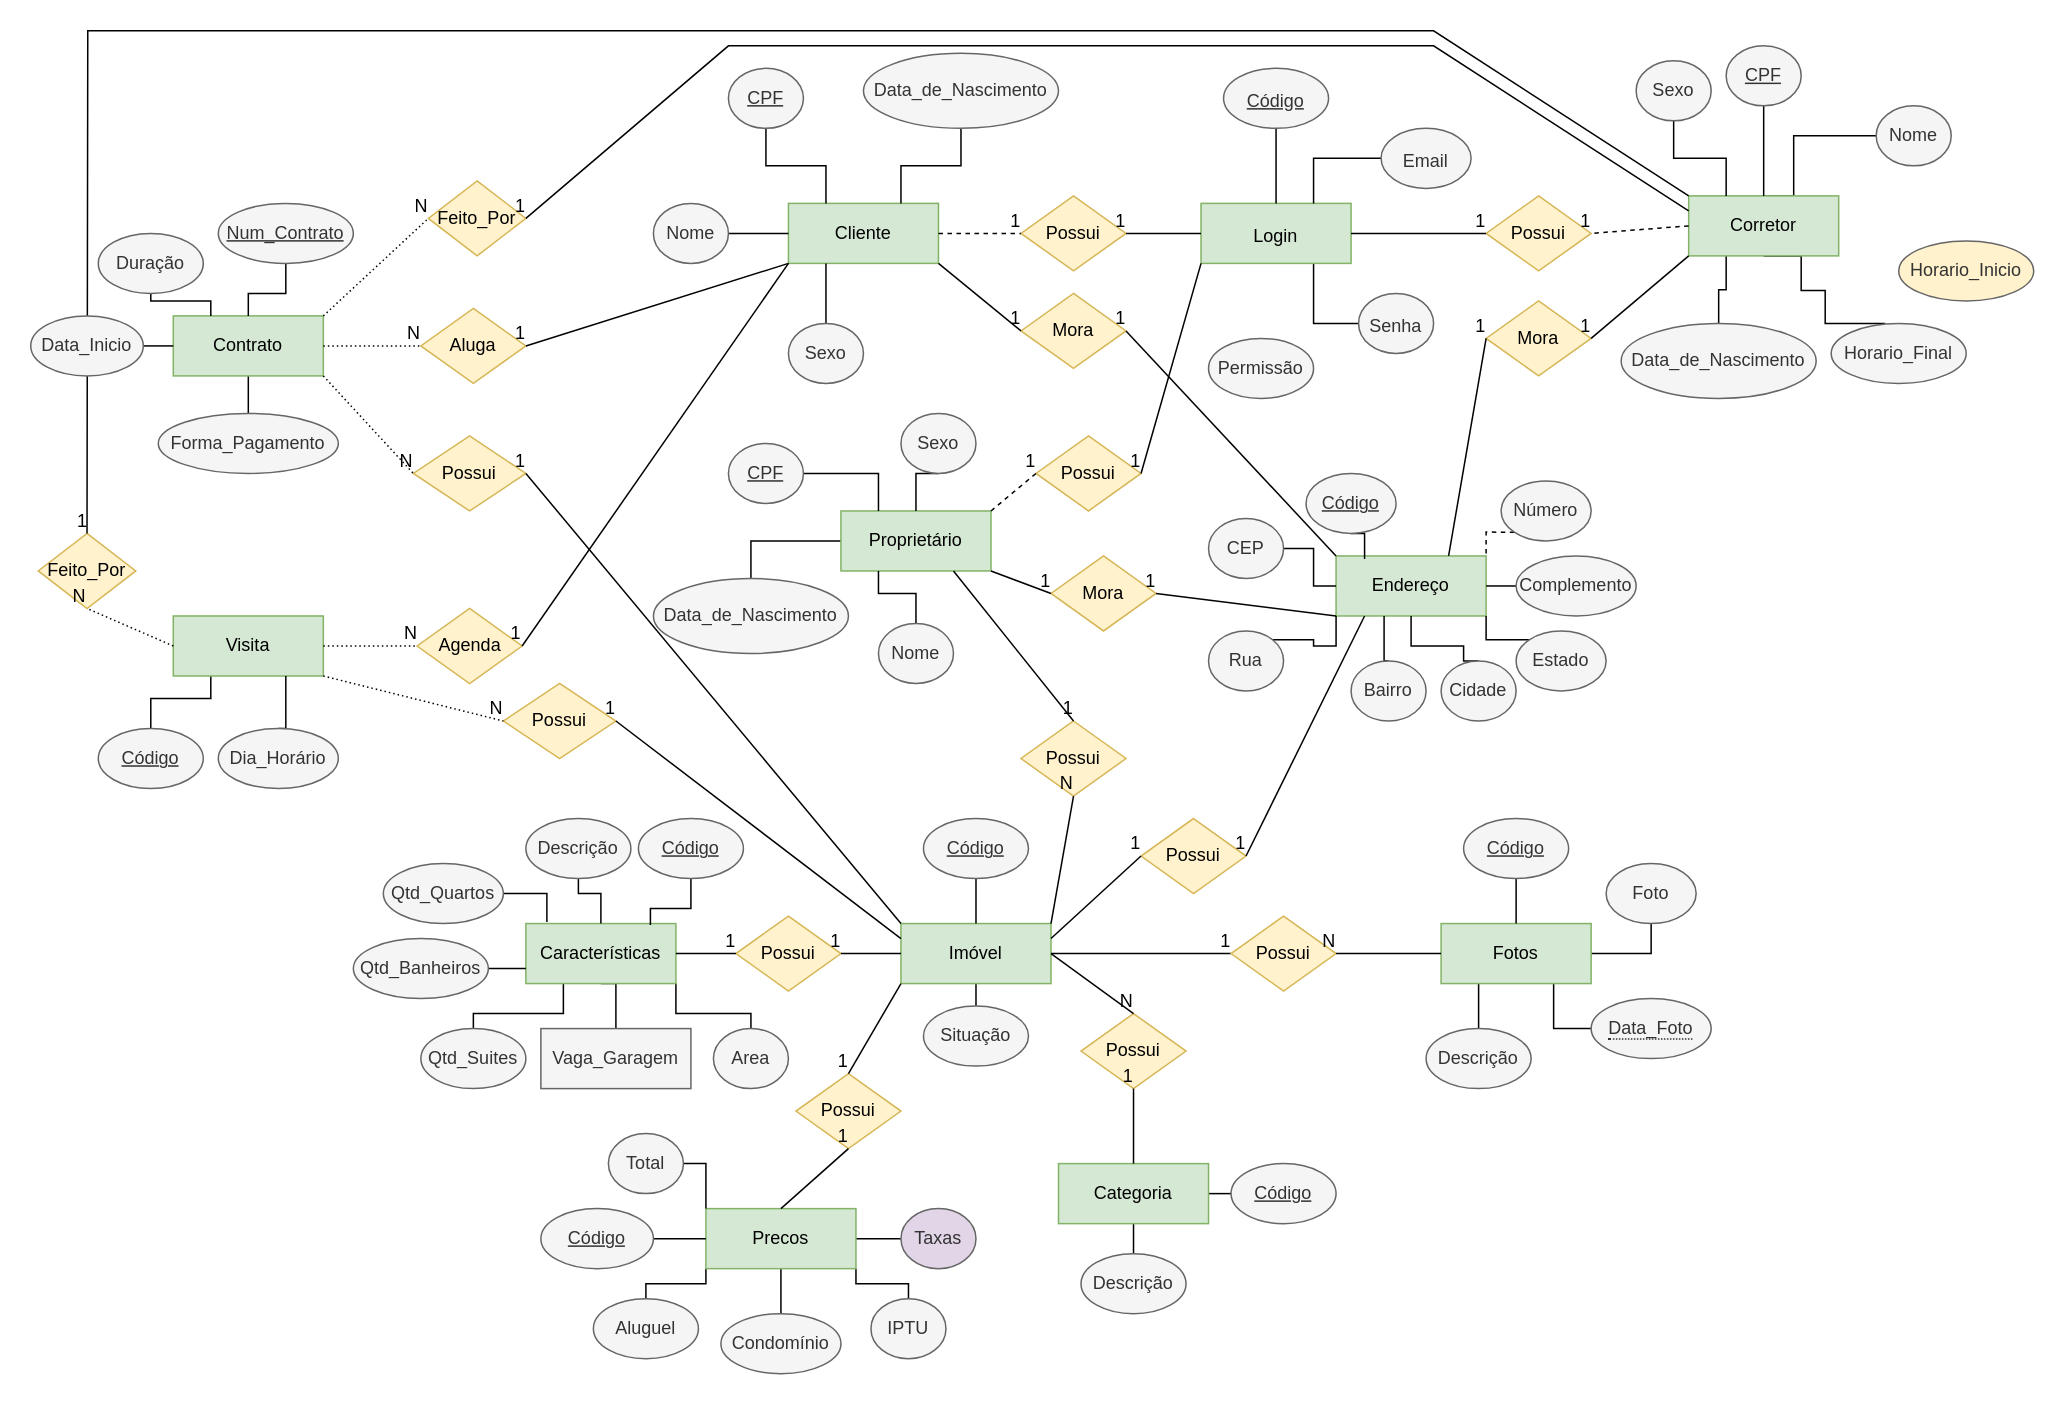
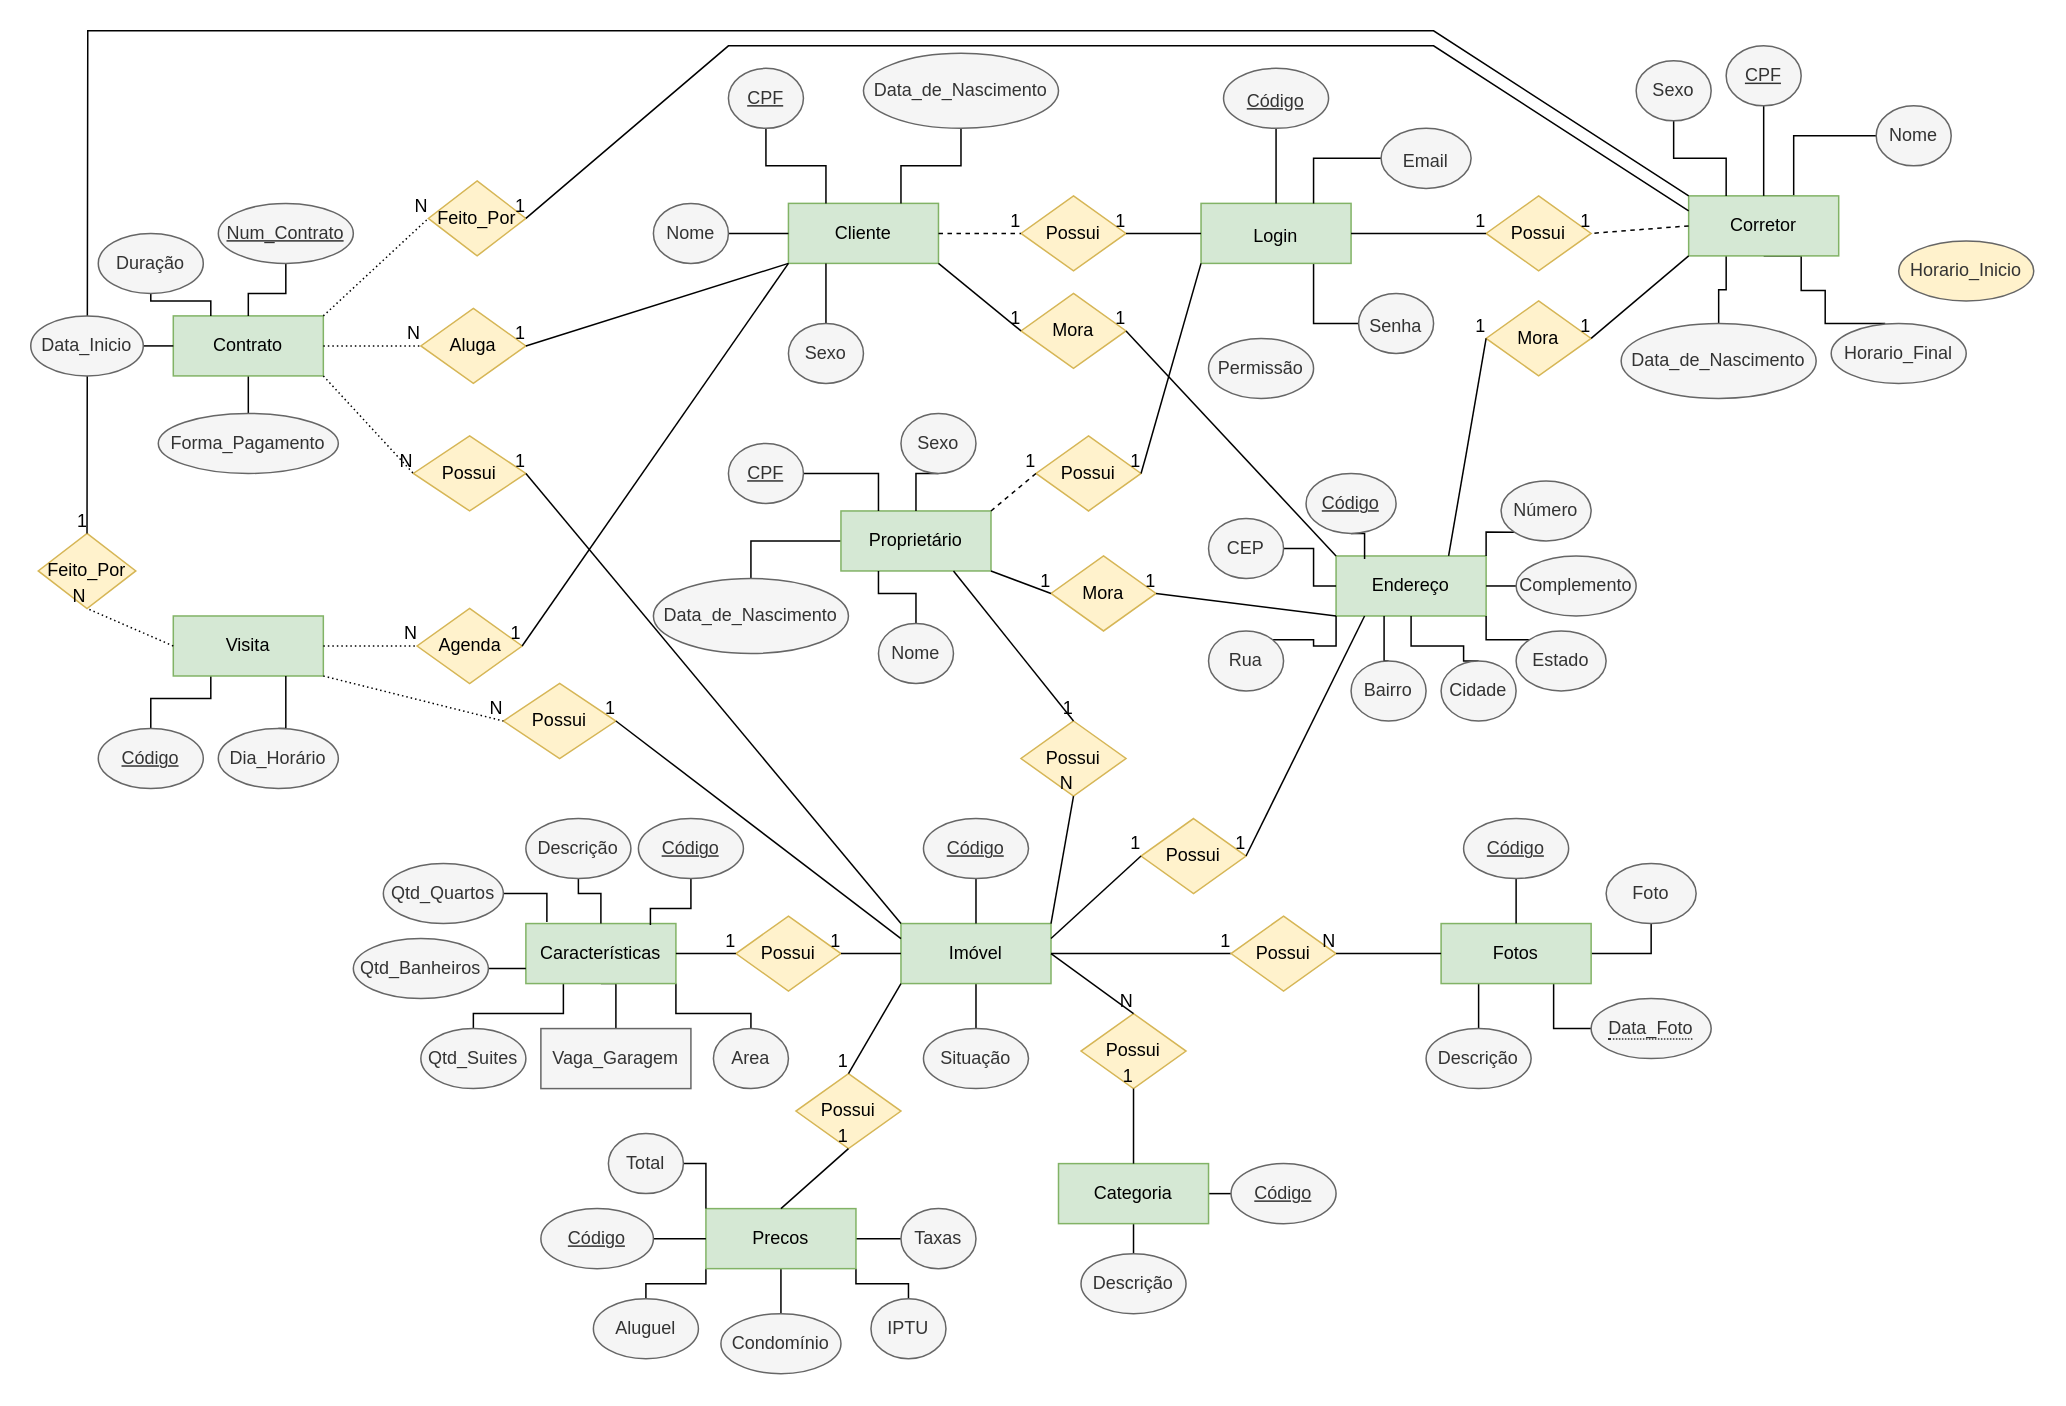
- <mxCell id="72" style="edgeStyle=orthogonalEdgeStyle;rounded=0;orthogonalLoop=1;jettySize=auto;html=1;exitX=0;exitY=1;exitDx=0;exitDy=0;entryX=1;entryY=0;entryDx=0;entryDy=0;fontSize=12;endArrow=none;endFill=0;dashed=1;" parent="1" source="73" target="52" edge="1"><mxGeometry relative="1" as="geometry" /></mxCell>
+ <mxCell id="72" style="edgeStyle=orthogonalEdgeStyle;rounded=0;orthogonalLoop=1;jettySize=auto;html=1;exitX=0;exitY=1;exitDx=0;exitDy=0;entryX=1;entryY=0;entryDx=0;entryDy=0;fontSize=12;endArrow=none;endFill=0;" parent="1" source="73" target="52" edge="1"><mxGeometry relative="1" as="geometry" /></mxCell>
- <mxCell id="92" value="Situação" style="ellipse;whiteSpace=wrap;html=1;align=center;fontSize=12;fillColor=#f5f5f5;strokeColor=#666666;fontColor=#333333;" parent="1" vertex="1"><mxGeometry x="615" y="670" width="70" height="40" as="geometry" /></mxCell>
+ <mxCell id="92" value="Situação" style="ellipse;whiteSpace=wrap;html=1;align=center;fontSize=12;fillColor=#f5f5f5;strokeColor=#666666;fontColor=#333333;" parent="1" vertex="1"><mxGeometry x="615" y="685" width="70" height="40" as="geometry" /></mxCell>
- <mxCell id="133" value="Taxas" style="ellipse;whiteSpace=wrap;html=1;align=center;fontSize=12;fillColor=#e1d5e7;strokeColor=#666666;fontColor=#333333;" parent="1" vertex="1"><mxGeometry x="600" y="805" width="50" height="40" as="geometry" /></mxCell>
+ <mxCell id="133" value="Taxas" style="ellipse;whiteSpace=wrap;html=1;align=center;fontSize=12;fillColor=#f5f5f5;strokeColor=#666666;fontColor=#333333;" parent="1" vertex="1"><mxGeometry x="600" y="805" width="50" height="40" as="geometry" /></mxCell>
